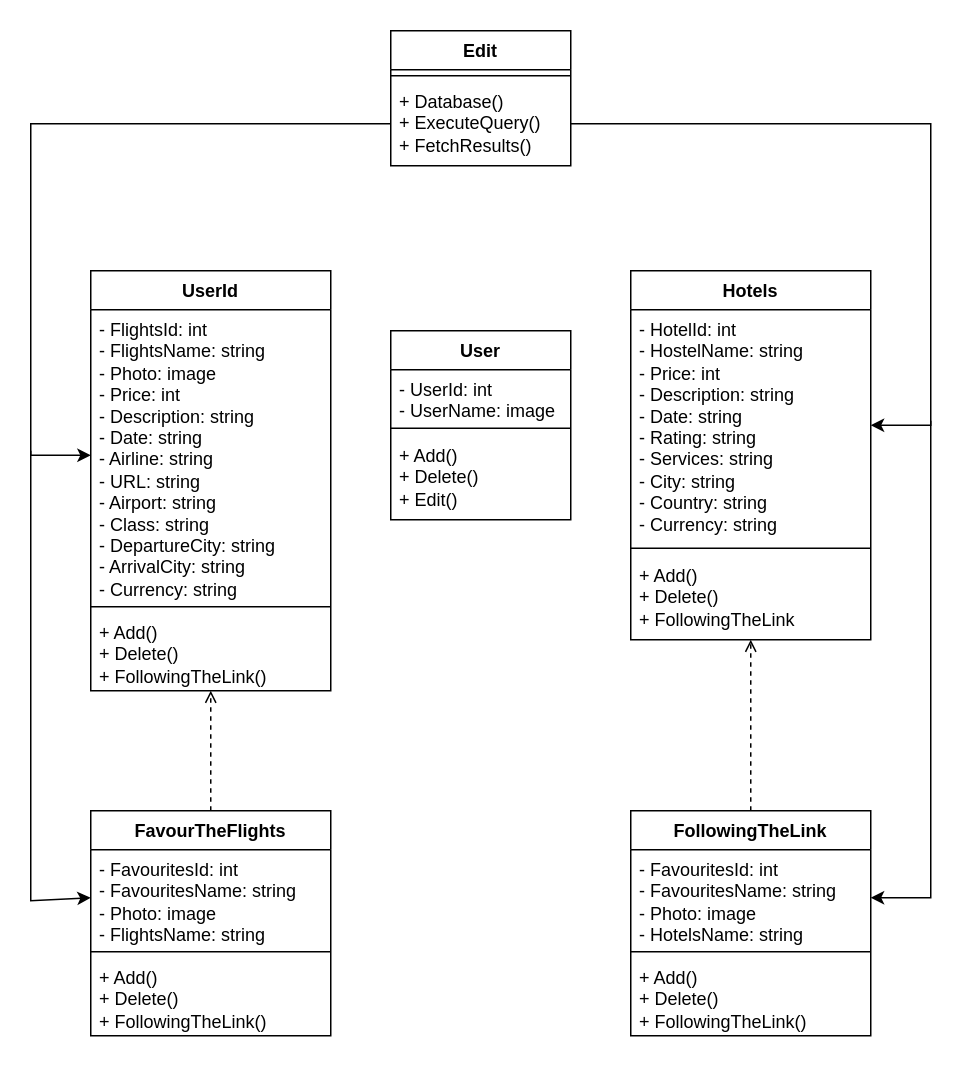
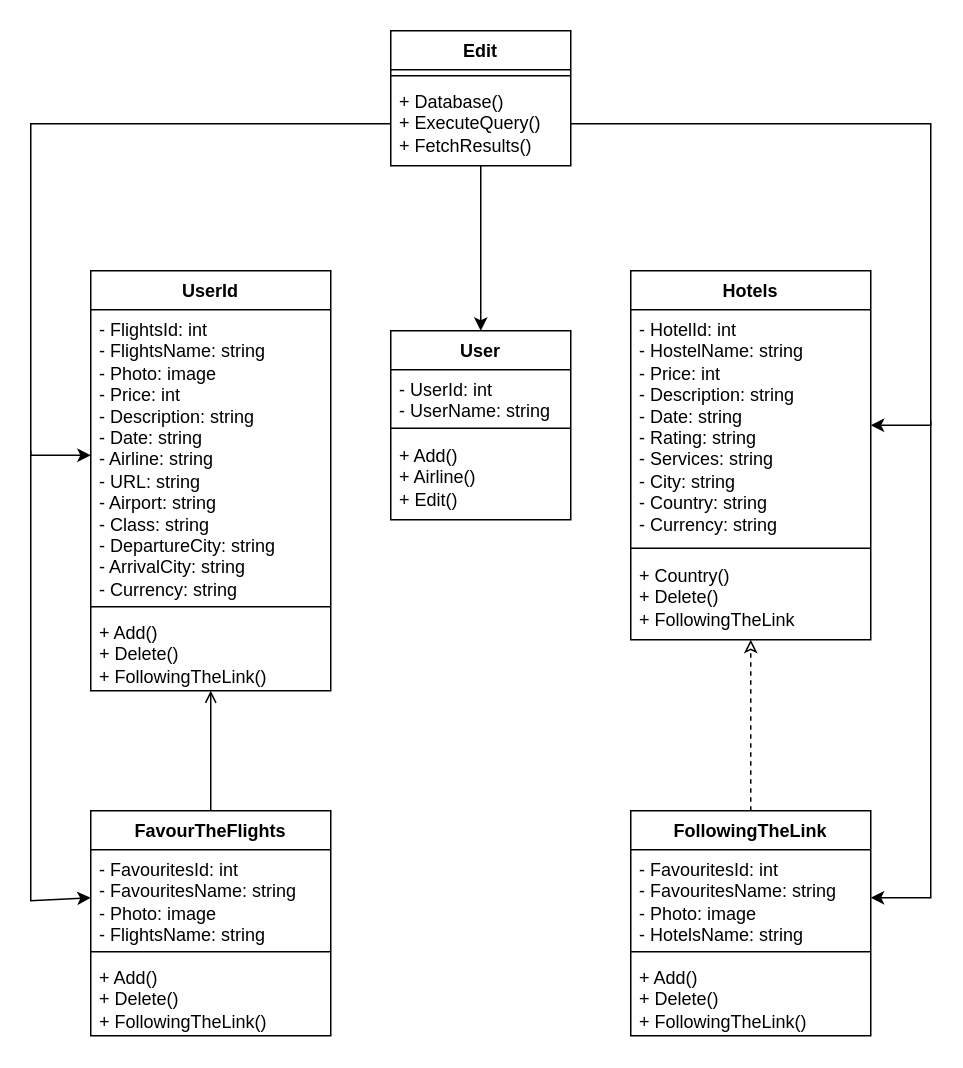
+ <mxCell id="25" value="" style="endArrow=classic;html=1;rounded=0;exitX=0.5;exitY=1;exitDx=0;exitDy=0;entryX=0.5;entryY=0;entryDx=0;entryDy=0;" edge="1" parent="1" source="2" target="5"><mxGeometry width="50" height="50" relative="1" as="geometry"><mxPoint x="380" y="160" as="sourcePoint" /><mxPoint x="320" y="150" as="targetPoint" /></mxGeometry></mxCell>
- <mxCell id="6" value="- UserId: int&lt;div&gt;- UserName: image&lt;/div&gt;" style="text;strokeColor=none;fillColor=none;align=left;verticalAlign=top;spacingLeft=4;spacingRight=4;overflow=hidden;rotatable=0;points=[[0,0.5],[1,0.5]];portConstraint=eastwest;whiteSpace=wrap;html=1;" vertex="1" parent="5"><mxGeometry y="26" width="120" height="34" as="geometry" /></mxCell>
+ <mxCell id="6" value="- UserId: int&lt;div&gt;- UserName: string&lt;/div&gt;" style="text;strokeColor=none;fillColor=none;align=left;verticalAlign=top;spacingLeft=4;spacingRight=4;overflow=hidden;rotatable=0;points=[[0,0.5],[1,0.5]];portConstraint=eastwest;whiteSpace=wrap;html=1;" vertex="1" parent="5"><mxGeometry y="26" width="120" height="34" as="geometry" /></mxCell>
- <mxCell id="8" value="+ Add()&lt;br&gt;&lt;div&gt;+ Delete()&lt;/div&gt;&lt;div&gt;+ Edit()&lt;/div&gt;" style="text;strokeColor=none;fillColor=none;align=left;verticalAlign=top;spacingLeft=4;spacingRight=4;overflow=hidden;rotatable=0;points=[[0,0.5],[1,0.5]];portConstraint=eastwest;whiteSpace=wrap;html=1;" vertex="1" parent="5"><mxGeometry y="70" width="120" height="56" as="geometry" /></mxCell>
+ <mxCell id="8" value="+ Add()&lt;br&gt;&lt;div&gt;+ Airline()&lt;/div&gt;&lt;div&gt;+ Edit()&lt;/div&gt;" style="text;strokeColor=none;fillColor=none;align=left;verticalAlign=top;spacingLeft=4;spacingRight=4;overflow=hidden;rotatable=0;points=[[0,0.5],[1,0.5]];portConstraint=eastwest;whiteSpace=wrap;html=1;" vertex="1" parent="5"><mxGeometry y="70" width="120" height="56" as="geometry" /></mxCell>
- <mxCell id="12" value="+ Add()&lt;br&gt;&lt;div&gt;+ Delete()&lt;/div&gt;&lt;div&gt;+ FollowingTheLink&lt;/div&gt;" style="text;strokeColor=none;fillColor=none;align=left;verticalAlign=top;spacingLeft=4;spacingRight=4;overflow=hidden;rotatable=0;points=[[0,0.5],[1,0.5]];portConstraint=eastwest;whiteSpace=wrap;html=1;" vertex="1" parent="9"><mxGeometry y="190" width="160" height="56" as="geometry" /></mxCell>
+ <mxCell id="12" value="+ Country()&lt;br&gt;&lt;div&gt;+ Delete()&lt;/div&gt;&lt;div&gt;+ FollowingTheLink&lt;/div&gt;" style="text;strokeColor=none;fillColor=none;align=left;verticalAlign=top;spacingLeft=4;spacingRight=4;overflow=hidden;rotatable=0;points=[[0,0.5],[1,0.5]];portConstraint=eastwest;whiteSpace=wrap;html=1;" vertex="1" parent="9"><mxGeometry y="190" width="160" height="56" as="geometry" /></mxCell>
- <mxCell id="31" value="" style="endArrow=open;dashed=1;html=1;rounded=0;exitX=0.5;exitY=0;exitDx=0;exitDy=0;entryX=0.5;entryY=1;entryDx=0;entryDy=0;endFill=0;" edge="1" parent="1" source="21" target="9"><mxGeometry width="50" height="50" relative="1" as="geometry"><mxPoint x="400" y="530" as="sourcePoint" /><mxPoint x="450" y="480" as="targetPoint" /></mxGeometry></mxCell>
+ <mxCell id="31" value="" style="endArrow=classic;dashed=1;html=1;rounded=0;exitX=0.5;exitY=0;exitDx=0;exitDy=0;entryX=0.5;entryY=1;entryDx=0;entryDy=0;endFill=0;" edge="1" parent="1" source="21" target="9"><mxGeometry width="50" height="50" relative="1" as="geometry"><mxPoint x="400" y="530" as="sourcePoint" /><mxPoint x="450" y="480" as="targetPoint" /></mxGeometry></mxCell>
- <mxCell id="30" value="" style="endArrow=open;dashed=1;html=1;rounded=0;exitX=0.5;exitY=0;exitDx=0;exitDy=0;entryX=0.5;entryY=1;entryDx=0;entryDy=0;endFill=0;" edge="1" parent="1" source="17" target="13"><mxGeometry width="50" height="50" relative="1" as="geometry"><mxPoint x="160" y="540" as="sourcePoint" /><mxPoint x="210" y="490" as="targetPoint" /></mxGeometry></mxCell>
+ <mxCell id="30" value="" style="endArrow=open;dashed=0;html=1;rounded=0;exitX=0.5;exitY=0;exitDx=0;exitDy=0;entryX=0.5;entryY=1;entryDx=0;entryDy=0;endFill=0;" edge="1" parent="1" source="17" target="13"><mxGeometry width="50" height="50" relative="1" as="geometry"><mxPoint x="160" y="540" as="sourcePoint" /><mxPoint x="210" y="490" as="targetPoint" /></mxGeometry></mxCell>
